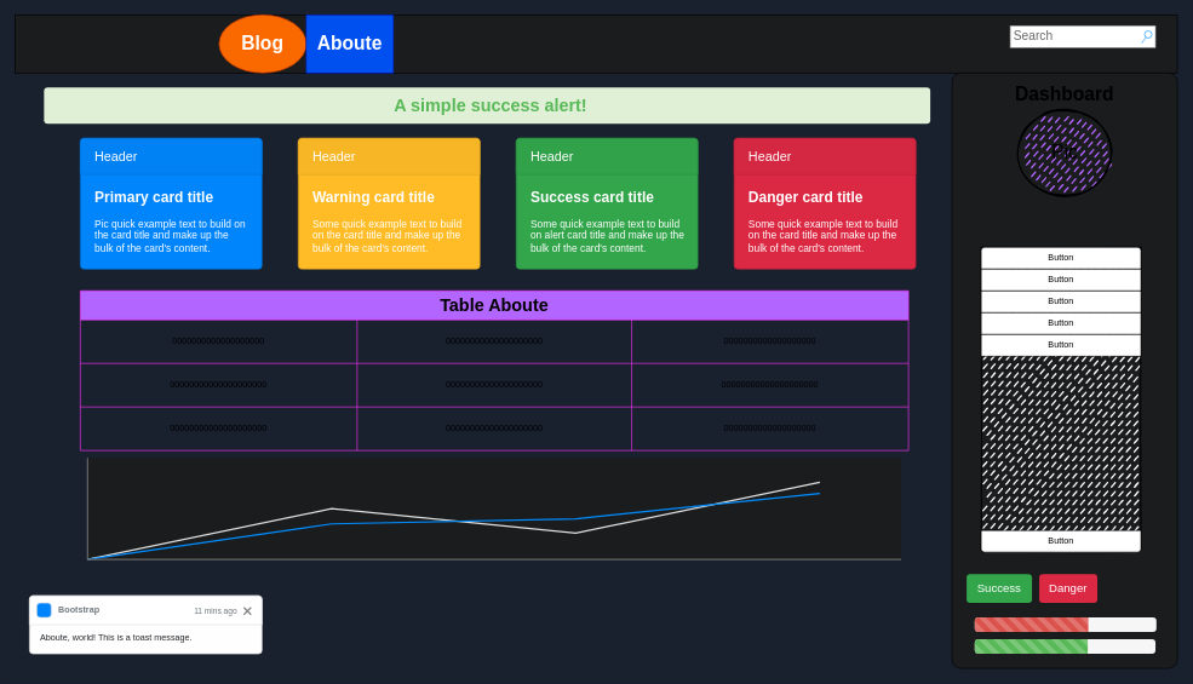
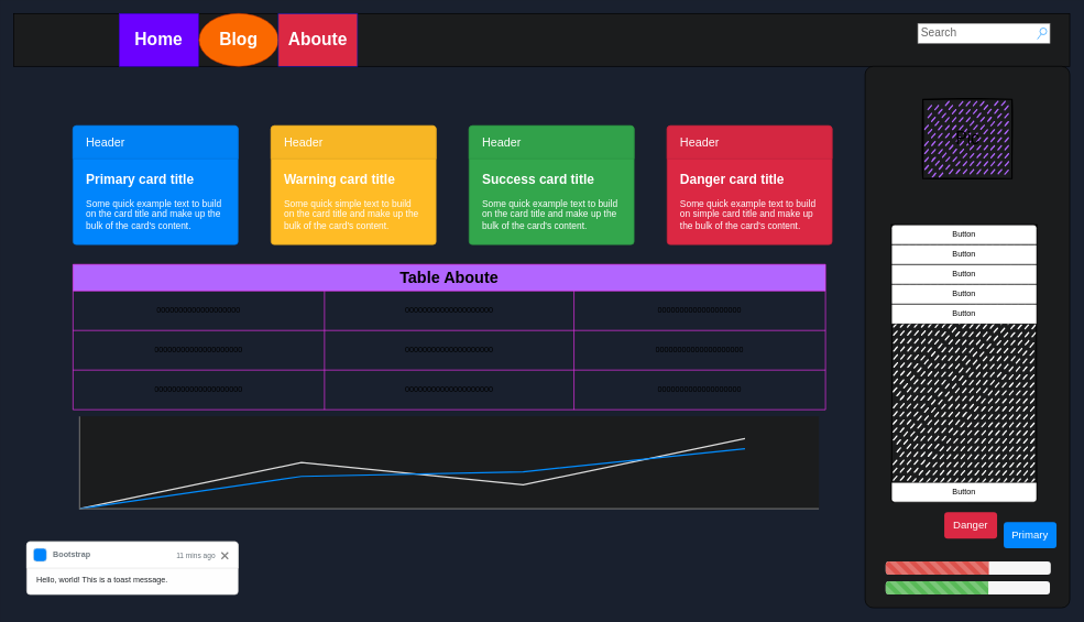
+ <mxCell id="3" value="&lt;font style=&quot;font-size: 26px;&quot;&gt;Home&lt;/font&gt;" style="rounded=0;whiteSpace=wrap;html=1;fillColor=#6a00ff;strokeColor=#3700CC;fontColor=#ffffff;fontSize=26;fontStyle=1;labelBackgroundColor=none;labelBorderColor=none;" parent="1" vertex="1"><mxGeometry x="180" width="120" height="80" as="geometry" y="20" /></mxCell>
- <mxCell id="5" value="&lt;font style=&quot;font-size: 26px;&quot;&gt;Aboute&lt;br style=&quot;font-size: 26px;&quot;&gt;&lt;/font&gt;" style="rounded=0;whiteSpace=wrap;html=1;fillColor=#0050ef;strokeColor=#001DBC;fontColor=#ffffff;fontSize=26;fontStyle=1;labelBackgroundColor=none;labelBorderColor=none;" parent="1" vertex="1"><mxGeometry x="421" width="120" height="80" as="geometry" y="20" /></mxCell>
+ <mxCell id="5" value="&lt;font style=&quot;font-size: 26px;&quot;&gt;Aboute&lt;br style=&quot;font-size: 26px;&quot;&gt;&lt;/font&gt;" style="rounded=0;whiteSpace=wrap;html=1;fillColor=#db2843;strokeColor=#001DBC;fontColor=#ffffff;fontSize=26;fontStyle=1;labelBackgroundColor=none;labelBorderColor=none;" parent="1" vertex="1"><mxGeometry x="421" width="120" height="80" as="geometry" y="20" /></mxCell>
- <mxCell id="8" value="&lt;b&gt;Dashboard&lt;/b&gt;" style="text;html=1;strokeColor=none;fillColor=none;align=center;verticalAlign=middle;whiteSpace=wrap;rounded=0;labelBackgroundColor=none;fontSize=26;" parent="1" vertex="1"><mxGeometry x="1390" y="110" width="150" height="40" as="geometry" /></mxCell>
- <mxCell id="9" value="A simple success alert!" style="html=1;shadow=0;dashed=0;shape=mxgraph.bootstrap.rrect;rSize=5;strokeColor=none;strokeWidth=1;fillColor=#E0F0D6;fontColor=#59B958;whiteSpace=wrap;align=center;verticalAlign=middle;spacingLeft=10;labelBackgroundColor=none;fontStyle=1;fontSize=24;" parent="1" vertex="1"><mxGeometry x="60" y="120" width="1220" height="50" as="geometry" /></mxCell>
- <mxCell id="7" value="Pic" style="ellipse;whiteSpace=wrap;html=1;strokeWidth=2;fillWeight=2;hachureGap=8;fillStyle=dashed;sketch=1;labelBackgroundColor=none;fontSize=26;fillColor=#B266FF;" parent="1" vertex="1"><mxGeometry x="1397.5" y="150" width="135" height="120" as="geometry" /></mxCell>
+ <mxCell id="7" value="Pic" style="whiteSpace=wrap;html=1;strokeWidth=2;fillWeight=2;hachureGap=8;fillStyle=dashed;sketch=1;labelBackgroundColor=none;fontSize=26;fillColor=#B266FF;rounded=0;" parent="1" vertex="1"><mxGeometry x="1397.5" y="150" width="135" height="120" as="geometry" /></mxCell>
- <mxCell id="32" value="&lt;b&gt;&lt;font style=&quot;font-size: 20px&quot;&gt;Warning card title&lt;/font&gt;&lt;/b&gt;&lt;br style=&quot;font-size: 14px&quot;&gt;&lt;br style=&quot;font-size: 14px&quot;&gt;Some quick example text to build on the card title and make up the bulk of the card's content." style="html=1;shadow=0;dashed=0;shape=mxgraph.bootstrap.rrect;rSize=5;strokeColor=#D89F20;html=1;whiteSpace=wrap;fillColor=#FFBC26;fontColor=#ffffff;verticalAlign=bottom;align=left;spacing=20;spacingBottom=0;fontSize=14;labelBackgroundColor=none;" parent="1" vertex="1"><mxGeometry x="410" y="190" width="250" height="180" as="geometry" /></mxCell>
+ <mxCell id="32" value="&lt;b&gt;&lt;font style=&quot;font-size: 20px&quot;&gt;Warning card title&lt;/font&gt;&lt;/b&gt;&lt;br style=&quot;font-size: 14px&quot;&gt;&lt;br style=&quot;font-size: 14px&quot;&gt;Some quick simple text to build on the card title and make up the bulk of the card's content." style="html=1;shadow=0;dashed=0;shape=mxgraph.bootstrap.rrect;rSize=5;strokeColor=#D89F20;html=1;whiteSpace=wrap;fillColor=#FFBC26;fontColor=#ffffff;verticalAlign=bottom;align=left;spacing=20;spacingBottom=0;fontSize=14;labelBackgroundColor=none;" parent="1" vertex="1"><mxGeometry x="410" y="190" width="250" height="180" as="geometry" /></mxCell>
- <mxCell id="30" value="&lt;b&gt;&lt;font style=&quot;font-size: 20px&quot;&gt;Success card title&lt;/font&gt;&lt;/b&gt;&lt;br style=&quot;font-size: 14px&quot;&gt;&lt;br style=&quot;font-size: 14px&quot;&gt;Some quick example text to build on alert card title and make up the bulk of the card's content." style="html=1;shadow=0;dashed=0;shape=mxgraph.bootstrap.rrect;rSize=5;strokeColor=#2B8D40;html=1;whiteSpace=wrap;fillColor=#33A64C;fontColor=#ffffff;verticalAlign=bottom;align=left;spacing=20;spacingBottom=0;fontSize=14;labelBackgroundColor=none;" parent="1" vertex="1"><mxGeometry x="710" y="190" width="250" height="180" as="geometry" /></mxCell>
+ <mxCell id="30" value="&lt;b&gt;&lt;font style=&quot;font-size: 20px&quot;&gt;Success card title&lt;/font&gt;&lt;/b&gt;&lt;br style=&quot;font-size: 14px&quot;&gt;&lt;br style=&quot;font-size: 14px&quot;&gt;Some quick example text to build on the card title and make up the bulk of the card's content." style="html=1;shadow=0;dashed=0;shape=mxgraph.bootstrap.rrect;rSize=5;strokeColor=#2B8D40;html=1;whiteSpace=wrap;fillColor=#33A64C;fontColor=#ffffff;verticalAlign=bottom;align=left;spacing=20;spacingBottom=0;fontSize=14;labelBackgroundColor=none;" parent="1" vertex="1"><mxGeometry x="710" y="190" width="250" height="180" as="geometry" /></mxCell>
- <mxCell id="28" value="&lt;b&gt;&lt;font style=&quot;font-size: 20px&quot;&gt;Danger card title&lt;/font&gt;&lt;/b&gt;&lt;br style=&quot;font-size: 14px&quot;&gt;&lt;br style=&quot;font-size: 14px&quot;&gt;Some quick example text to build on the card title and make up the bulk of the card's content." style="html=1;shadow=0;dashed=0;shape=mxgraph.bootstrap.rrect;rSize=5;strokeColor=#BA2239;html=1;whiteSpace=wrap;fillColor=#DB2843;fontColor=#ffffff;verticalAlign=bottom;align=left;spacing=20;spacingBottom=0;fontSize=14;labelBackgroundColor=none;" parent="1" vertex="1"><mxGeometry x="1010" y="190" width="250" height="180" as="geometry" /></mxCell>
+ <mxCell id="28" value="&lt;b&gt;&lt;font style=&quot;font-size: 20px&quot;&gt;Danger card title&lt;/font&gt;&lt;/b&gt;&lt;br style=&quot;font-size: 14px&quot;&gt;&lt;br style=&quot;font-size: 14px&quot;&gt;Some quick example text to build on simple card title and make up the bulk of the card's content." style="html=1;shadow=0;dashed=0;shape=mxgraph.bootstrap.rrect;rSize=5;strokeColor=#BA2239;html=1;whiteSpace=wrap;fillColor=#DB2843;fontColor=#ffffff;verticalAlign=bottom;align=left;spacing=20;spacingBottom=0;fontSize=14;labelBackgroundColor=none;" parent="1" vertex="1"><mxGeometry x="1010" y="190" width="250" height="180" as="geometry" /></mxCell>
- <mxCell id="34" value="&lt;b&gt;&lt;font style=&quot;font-size: 20px&quot;&gt;Primary card title&lt;/font&gt;&lt;/b&gt;&lt;br style=&quot;font-size: 14px&quot;&gt;&lt;br style=&quot;font-size: 14px&quot;&gt;Pic quick example text to build on the card title and make up the bulk of the card's content." style="html=1;shadow=0;dashed=0;shape=mxgraph.bootstrap.rrect;rSize=5;strokeColor=#0071D5;html=1;whiteSpace=wrap;fillColor=#0085FC;fontColor=#ffffff;verticalAlign=bottom;align=left;spacing=20;spacingBottom=0;fontSize=14;labelBackgroundColor=none;" parent="1" vertex="1"><mxGeometry x="110" y="190" width="250" height="180" as="geometry" /></mxCell>
+ <mxCell id="34" value="&lt;b&gt;&lt;font style=&quot;font-size: 20px&quot;&gt;Primary card title&lt;/font&gt;&lt;/b&gt;&lt;br style=&quot;font-size: 14px&quot;&gt;&lt;br style=&quot;font-size: 14px&quot;&gt;Some quick example text to build on the card title and make up the bulk of the card's content." style="html=1;shadow=0;dashed=0;shape=mxgraph.bootstrap.rrect;rSize=5;strokeColor=#0071D5;html=1;whiteSpace=wrap;fillColor=#0085FC;fontColor=#ffffff;verticalAlign=bottom;align=left;spacing=20;spacingBottom=0;fontSize=14;labelBackgroundColor=none;" parent="1" vertex="1"><mxGeometry x="110" y="190" width="250" height="180" as="geometry" /></mxCell>
- <mxCell id="17" value="Success" style="html=1;shadow=0;dashed=0;shape=mxgraph.bootstrap.rrect;rSize=5;strokeColor=none;strokeWidth=1;fillColor=#33A64C;fontColor=#FFFFFF;whiteSpace=wrap;align=center;verticalAlign=middle;spacingLeft=0;fontStyle=0;fontSize=16;spacing=5;labelBackgroundColor=none;" parent="1" vertex="1"><mxGeometry x="1330" y="790" width="90" height="40" as="geometry" /></mxCell>
- <mxCell id="18" value="Danger" style="html=1;shadow=0;dashed=0;shape=mxgraph.bootstrap.rrect;rSize=5;strokeColor=none;strokeWidth=1;fillColor=#DB2843;fontColor=#FFFFFF;whiteSpace=wrap;align=center;verticalAlign=middle;spacingLeft=0;fontStyle=0;fontSize=16;spacing=5;labelBackgroundColor=none;" parent="1" vertex="1"><mxGeometry x="1430" y="790" width="80" height="40" as="geometry" /></mxCell>
+ <mxCell id="18" value="Danger" style="html=1;shadow=0;dashed=0;shape=mxgraph.bootstrap.rrect;rSize=5;strokeColor=none;strokeWidth=1;fillColor=#DB2843;fontColor=#FFFFFF;whiteSpace=wrap;align=center;verticalAlign=middle;spacingLeft=0;fontStyle=0;fontSize=16;spacing=5;labelBackgroundColor=none;" parent="1" vertex="1"><mxGeometry x="1430" y="775" width="80" height="40" as="geometry" /></mxCell>
+ <mxCell id="19" value="Primary" style="html=1;shadow=0;dashed=0;shape=mxgraph.bootstrap.rrect;rSize=5;strokeColor=none;strokeWidth=1;fillColor=#0085FC;fontColor=#FFFFFF;whiteSpace=wrap;align=center;verticalAlign=middle;spacingLeft=0;fontStyle=0;fontSize=16;spacing=5;labelBackgroundColor=none;" parent="1" vertex="1"><mxGeometry x="1520" y="790" width="80" height="40" as="geometry" /></mxCell>
- <mxCell id="24" value="Aboute, world! This is a toast message." style="html=1;shadow=0;dashed=0;shape=mxgraph.bootstrap.rrect;rSize=5;strokeColor=#DFE0E0;html=1;whiteSpace=wrap;fillColor=#FEFEFE;fontColor=#212529;align=left;spacing=15;verticalAlign=bottom;labelBackgroundColor=none;" parent="1" vertex="1"><mxGeometry x="40" y="820" width="320" height="80" as="geometry" /></mxCell>
+ <mxCell id="24" value="Hello, world! This is a toast message." style="html=1;shadow=0;dashed=0;shape=mxgraph.bootstrap.rrect;rSize=5;strokeColor=#DFE0E0;html=1;whiteSpace=wrap;fillColor=#FEFEFE;fontColor=#212529;align=left;spacing=15;verticalAlign=bottom;labelBackgroundColor=none;" parent="1" vertex="1"><mxGeometry x="40" y="820" width="320" height="80" as="geometry" /></mxCell>
